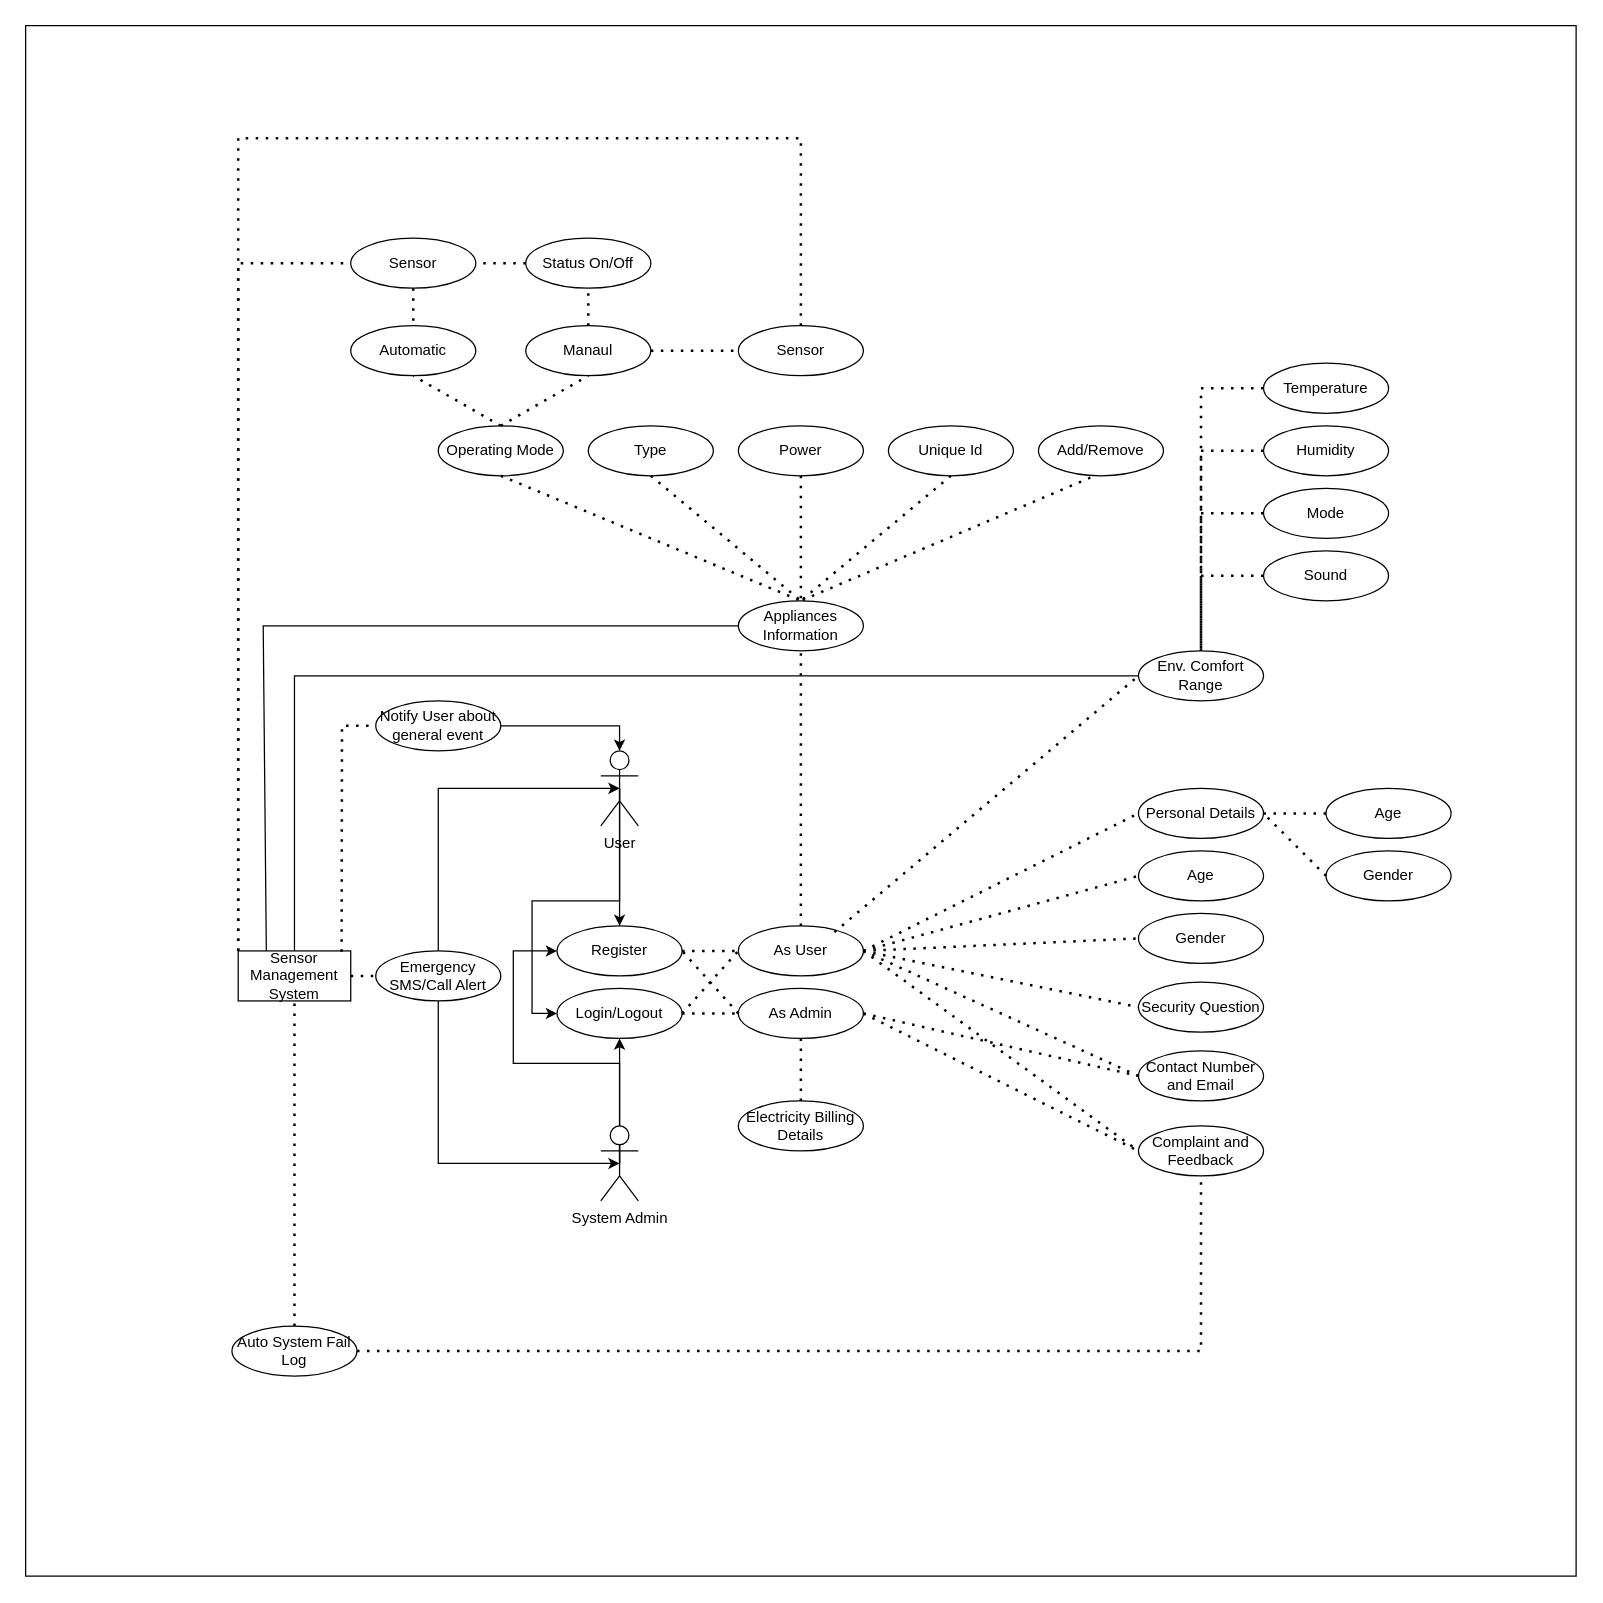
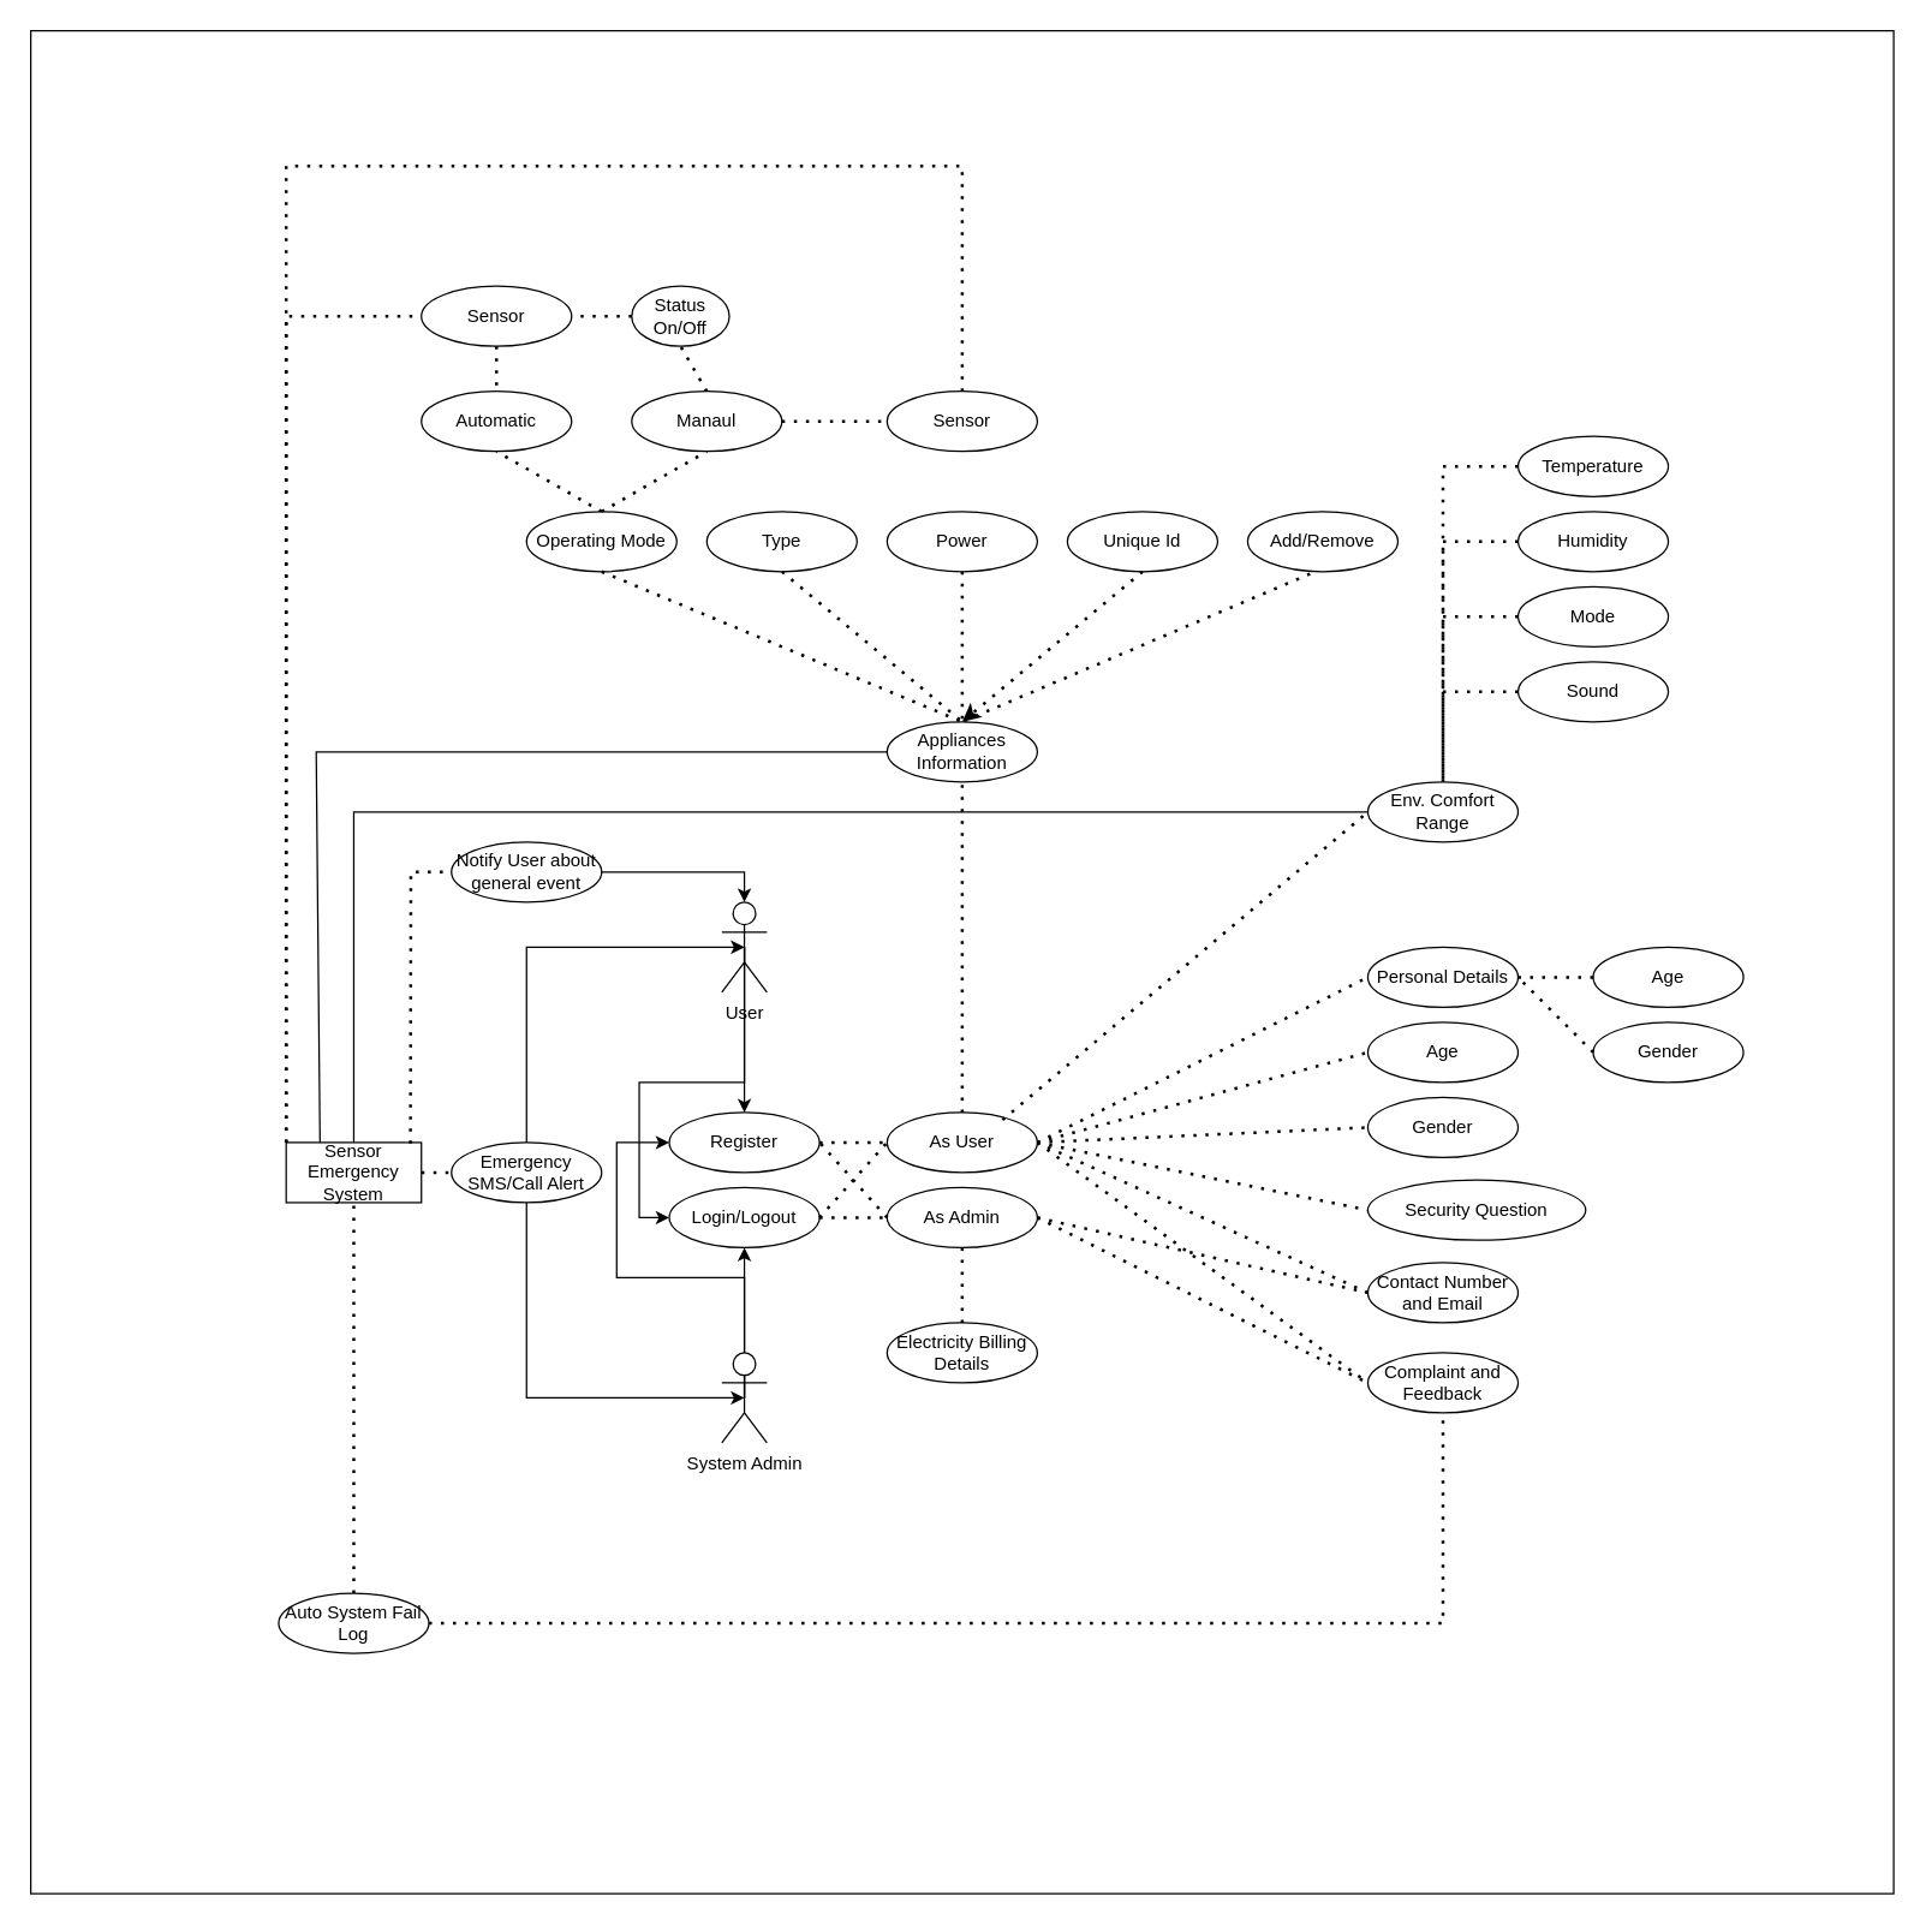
- <mxCell id="69" value="Status On/Off" style="ellipse;whiteSpace=wrap;html=1;" vertex="1" parent="1"><mxGeometry x="420" y="190" width="100" height="40" as="geometry" /></mxCell>
+ <mxCell id="69" value="Status On/Off" style="ellipse;whiteSpace=wrap;html=1;" vertex="1" parent="1"><mxGeometry x="420" y="190" width="65" height="40" as="geometry" /></mxCell>
- <mxCell id="42" value="" style="endArrow=none;dashed=1;html=1;dashPattern=1 3;strokeWidth=2;rounded=0;exitX=0.5;exitY=1;exitDx=0;exitDy=0;entryX=0.5;entryY=0;entryDx=0;entryDy=0;" edge="1" parent="1" source="37" target="33"><mxGeometry width="50" height="50" relative="1" as="geometry"><mxPoint x="710" y="510" as="sourcePoint" /><mxPoint x="690" y="590" as="targetPoint" /></mxGeometry></mxCell>
+ <mxCell id="42" value="" style="endArrow=classic;dashed=1;html=1;dashPattern=1 3;strokeWidth=2;rounded=0;exitX=0.5;exitY=1;exitDx=0;exitDy=0;entryX=0.5;entryY=0;entryDx=0;entryDy=0;" edge="1" parent="1" source="37" target="33"><mxGeometry width="50" height="50" relative="1" as="geometry"><mxPoint x="710" y="510" as="sourcePoint" /><mxPoint x="690" y="590" as="targetPoint" /></mxGeometry></mxCell>
- <mxCell id="9" value="Sensor Management System" style="rounded=0;whiteSpace=wrap;html=1;" vertex="1" parent="1"><mxGeometry x="190" y="760" width="90" height="40" as="geometry" /></mxCell>
+ <mxCell id="9" value="Sensor Emergency System" style="rounded=0;whiteSpace=wrap;html=1;" vertex="1" parent="1"><mxGeometry x="190" y="760" width="90" height="40" as="geometry" /></mxCell>
- <mxCell id="21" value="Security Question" style="ellipse;whiteSpace=wrap;html=1;" vertex="1" parent="1"><mxGeometry x="910" y="785" width="100" height="40" as="geometry" /></mxCell>
+ <mxCell id="21" value="Security Question" style="ellipse;whiteSpace=wrap;html=1;" vertex="1" parent="1"><mxGeometry x="910" y="785" width="145" height="40" as="geometry" /></mxCell>
